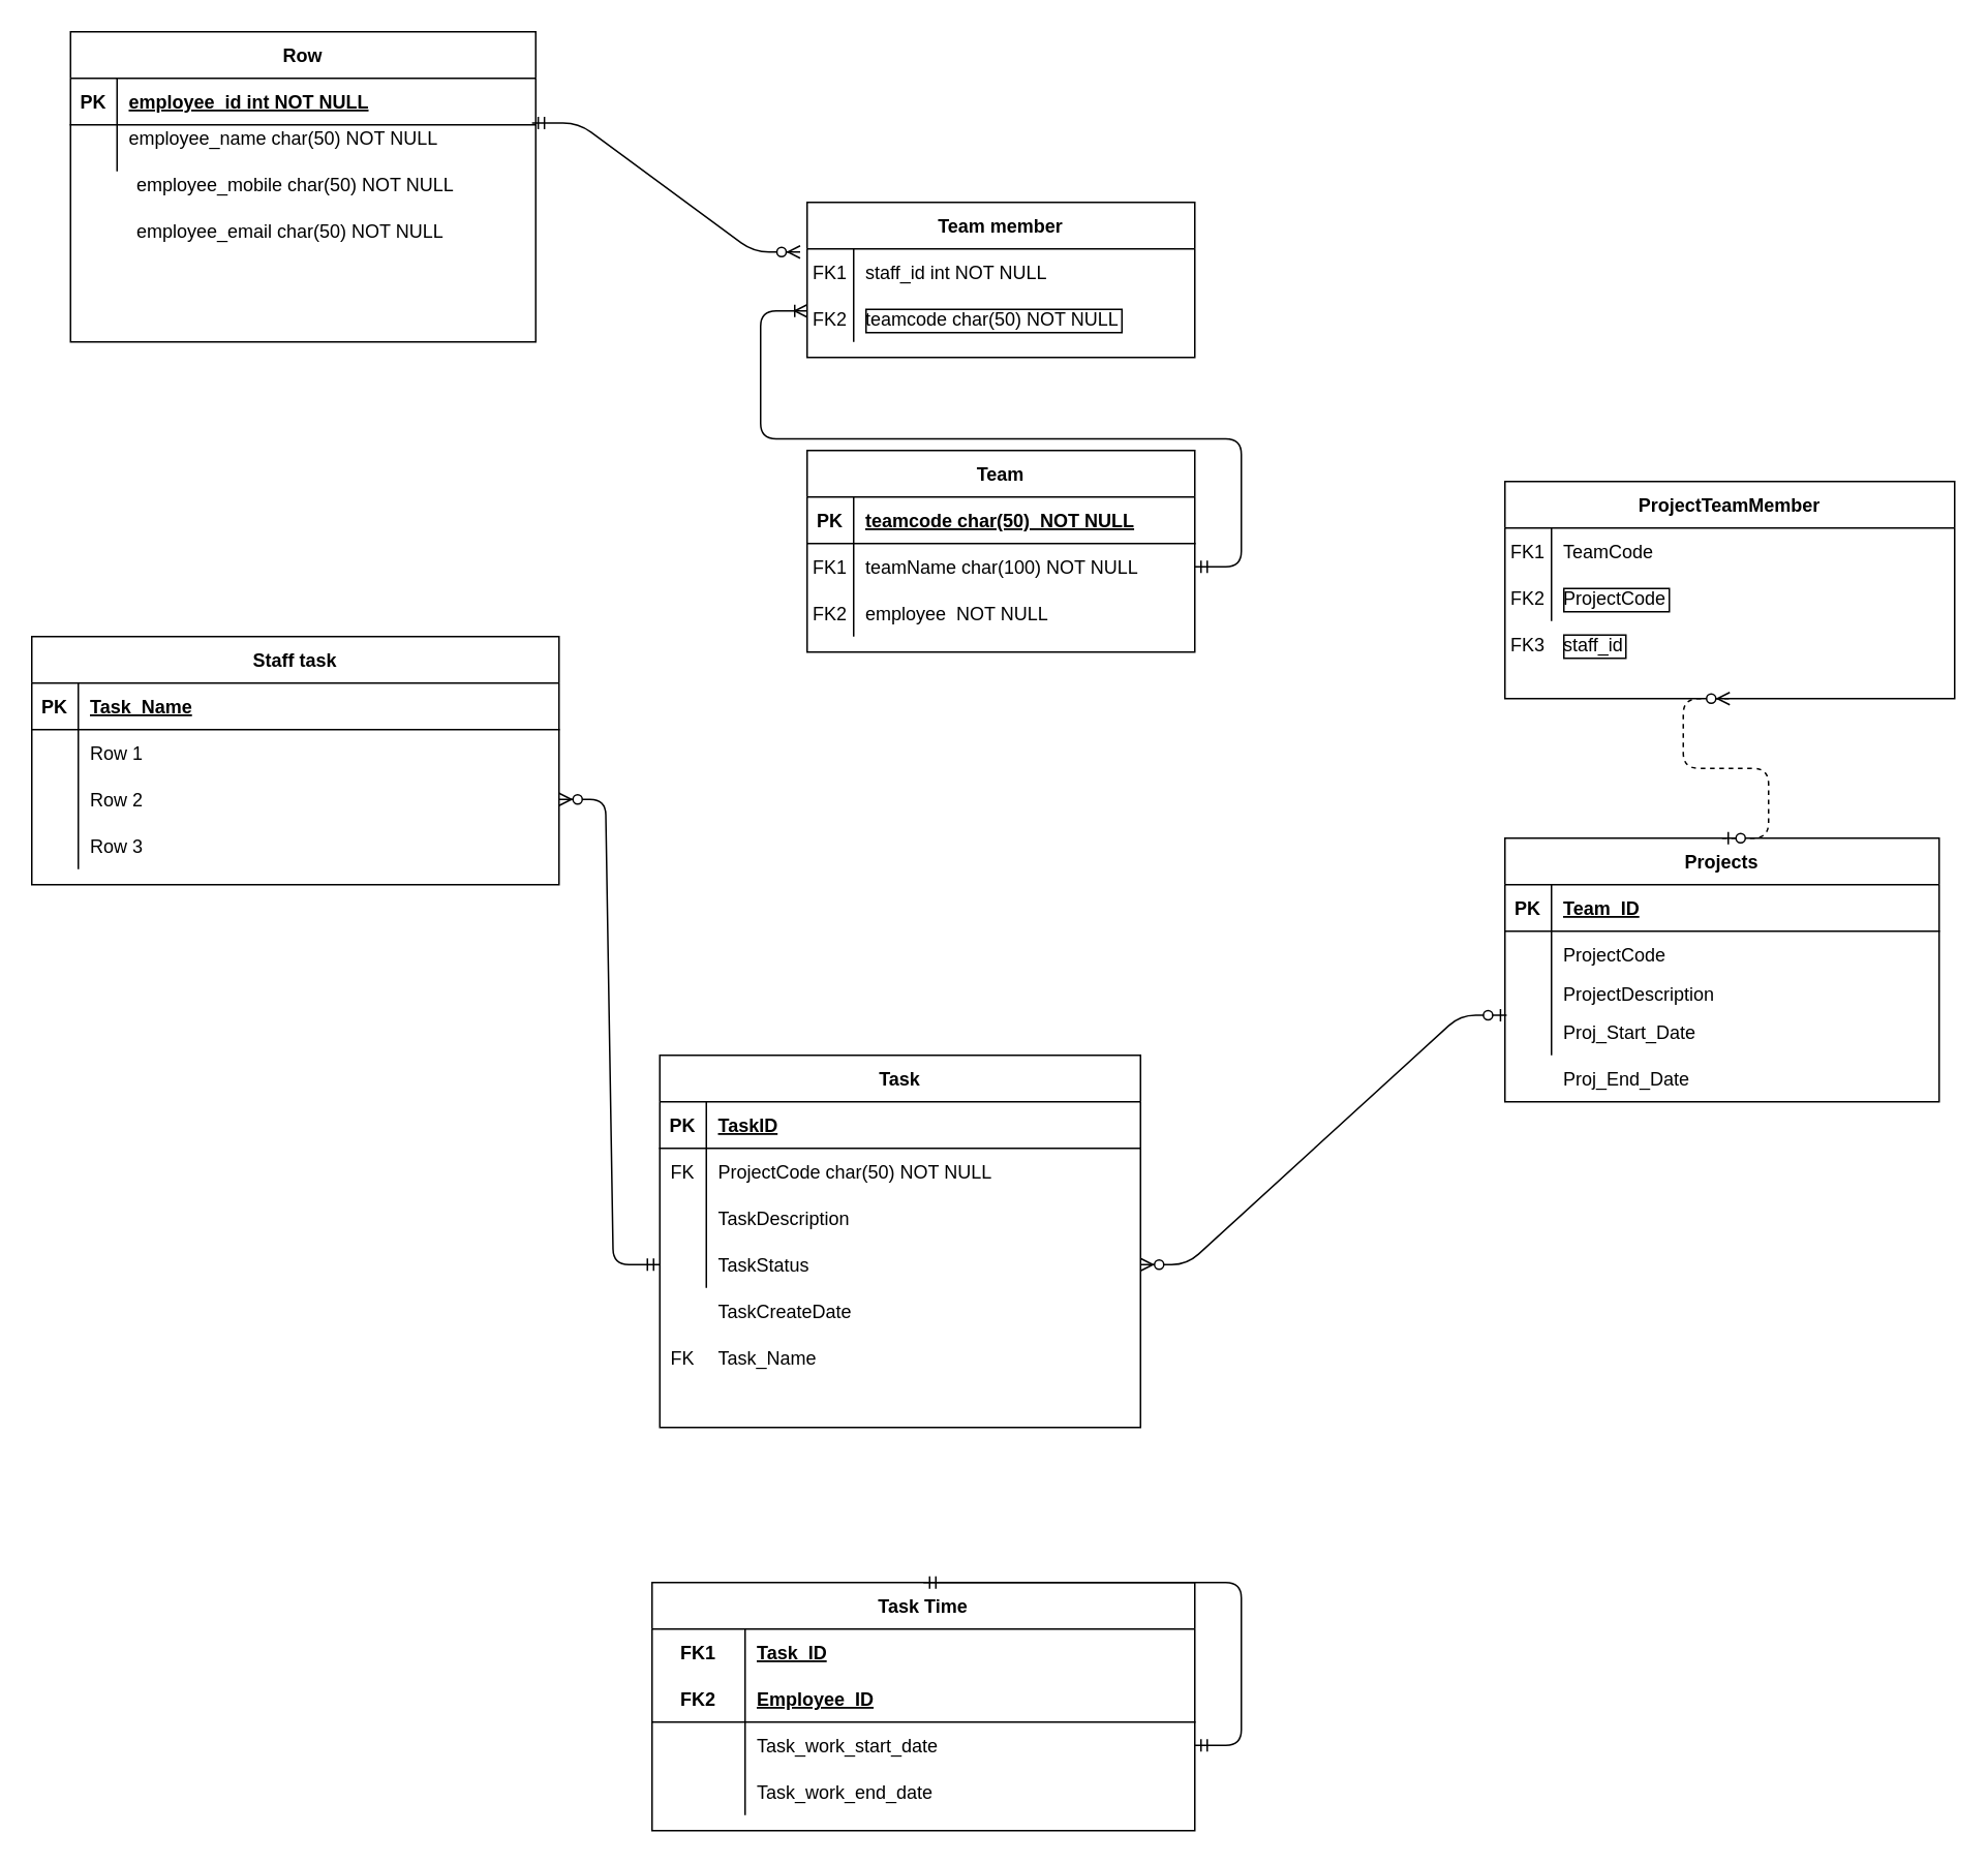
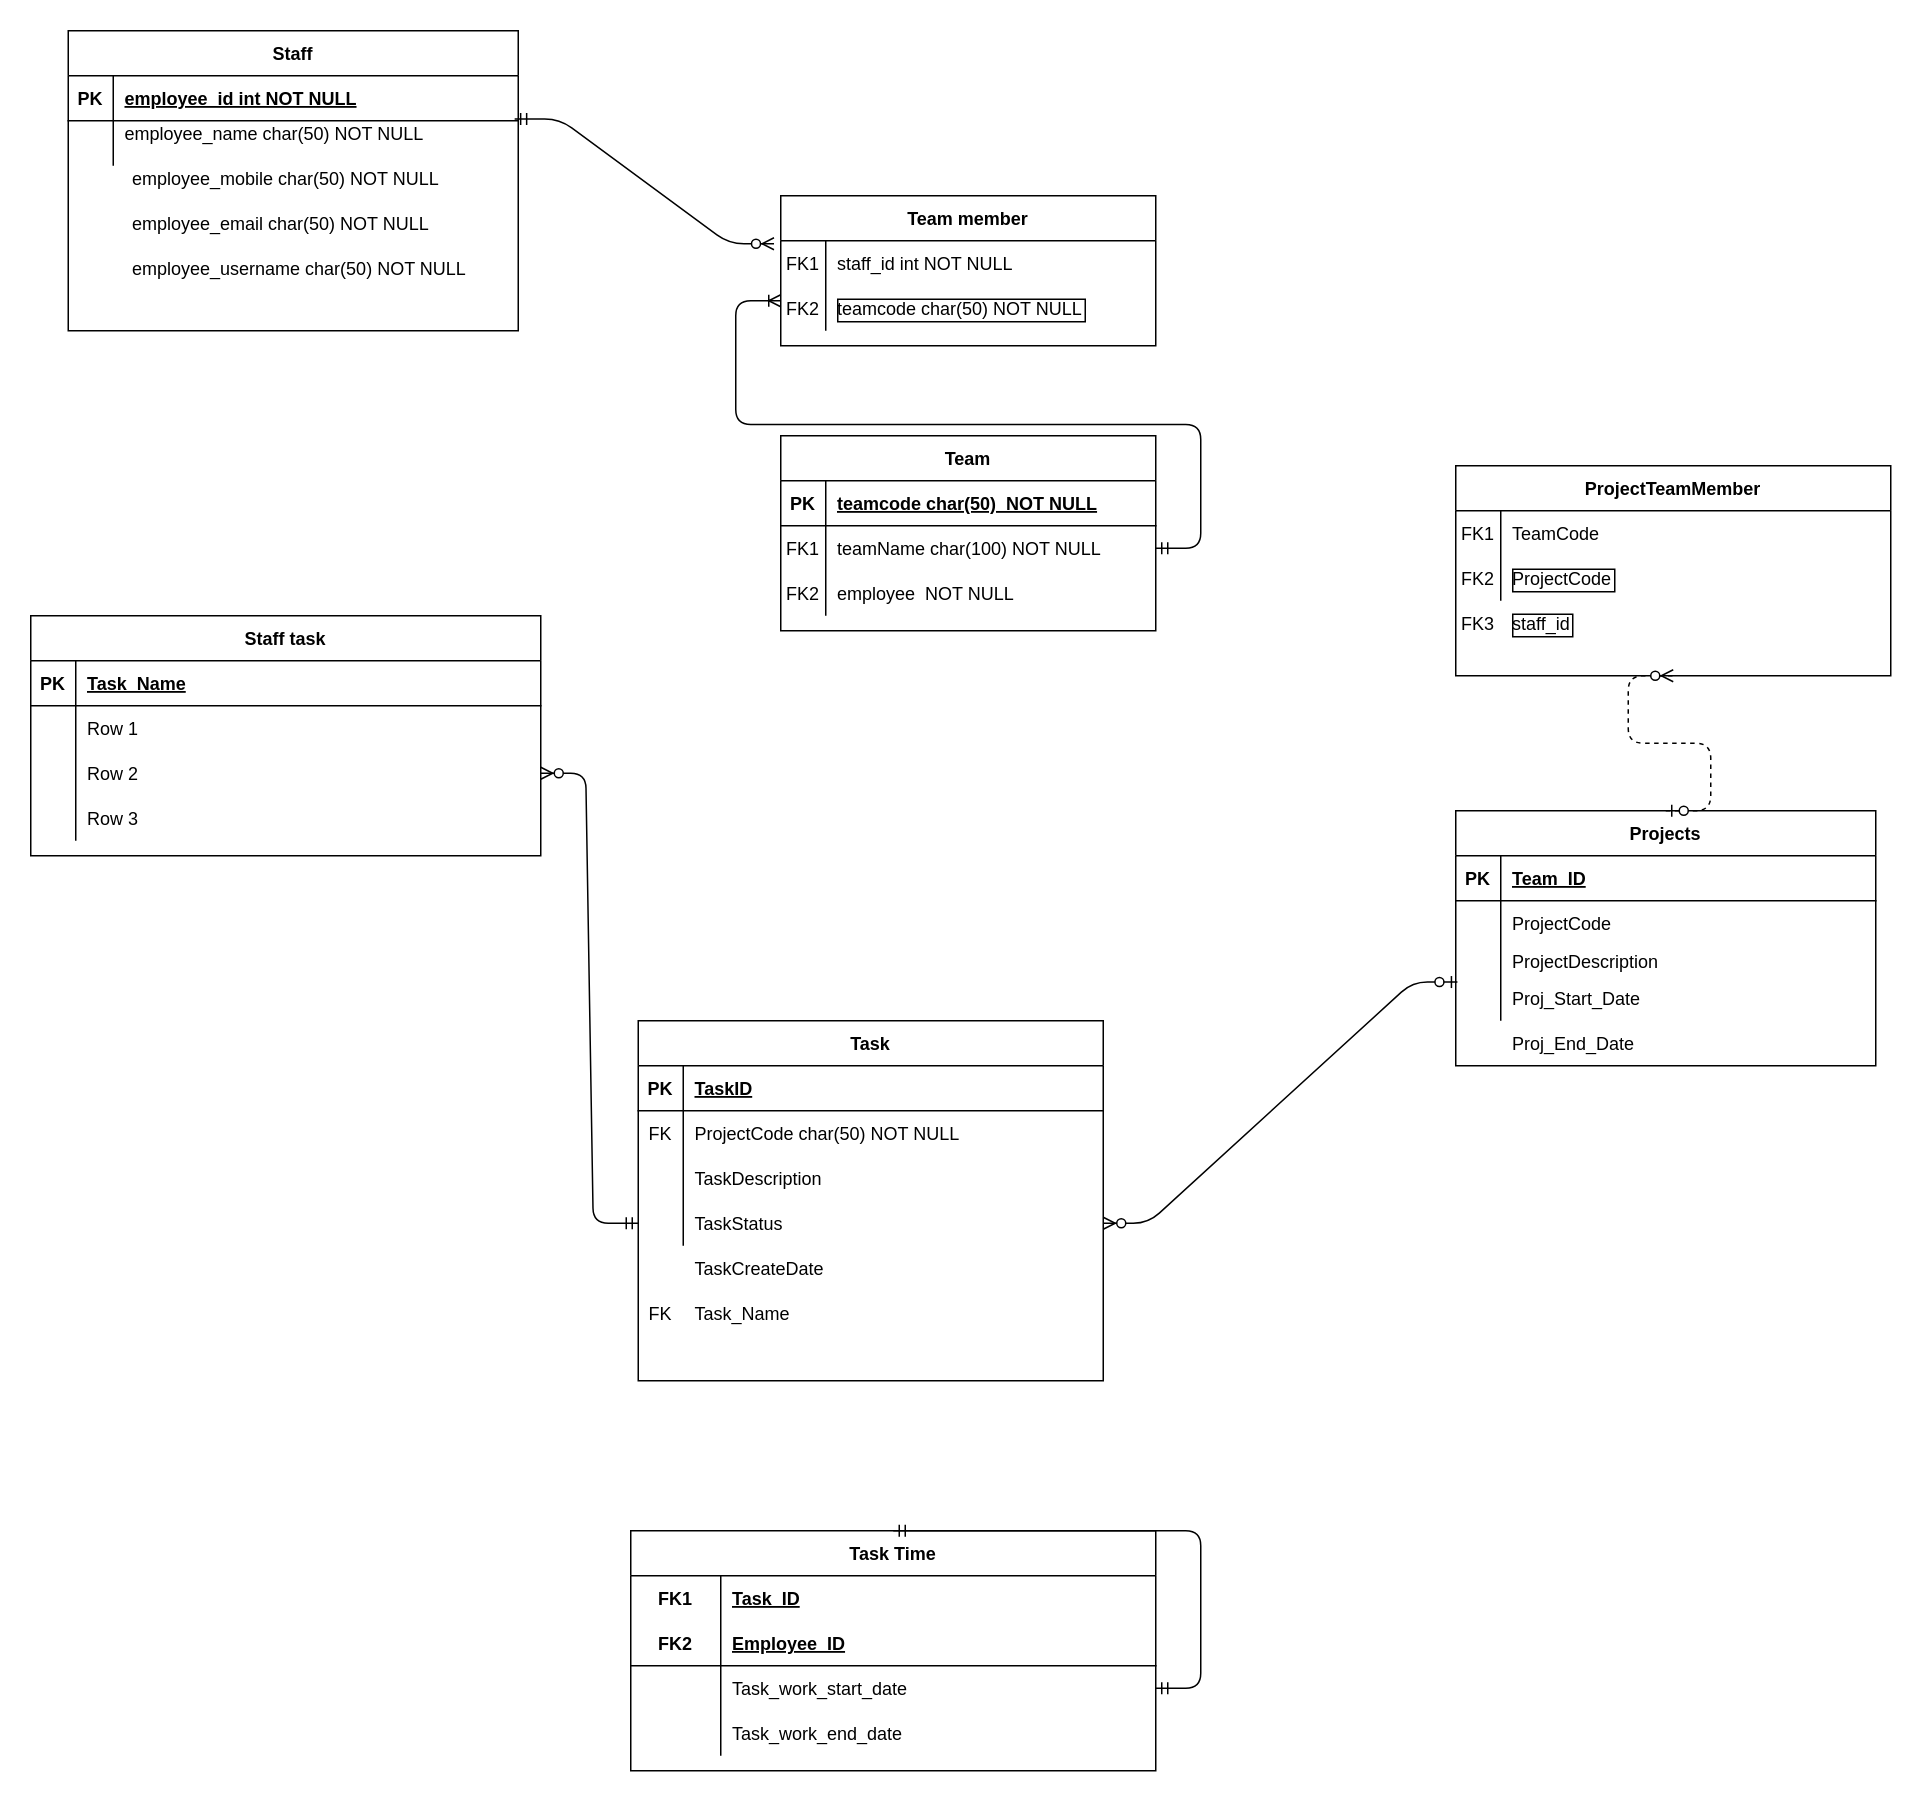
- <mxCell id="19" value="Row" style="shape=table;startSize=30;container=1;collapsible=1;childLayout=tableLayout;fixedRows=1;rowLines=0;fontStyle=1;align=center;resizeLast=1;" parent="1" vertex="1"><mxGeometry x="45" y="20" width="300" height="200" as="geometry" /></mxCell>
+ <mxCell id="19" value="Staff" style="shape=table;startSize=30;container=1;collapsible=1;childLayout=tableLayout;fixedRows=1;rowLines=0;fontStyle=1;align=center;resizeLast=1;" parent="1" vertex="1"><mxGeometry x="45" y="20" width="300" height="200" as="geometry" /></mxCell>
+ <mxCell id="28" value="employee_username char(50) NOT NULL&#10;" style="shape=partialRectangle;overflow=hidden;connectable=0;fillColor=none;top=0;left=0;bottom=0;right=0;align=left;spacingLeft=6;" parent="1" vertex="1"><mxGeometry x="80" y="170" width="230" height="30" as="geometry" /></mxCell>
